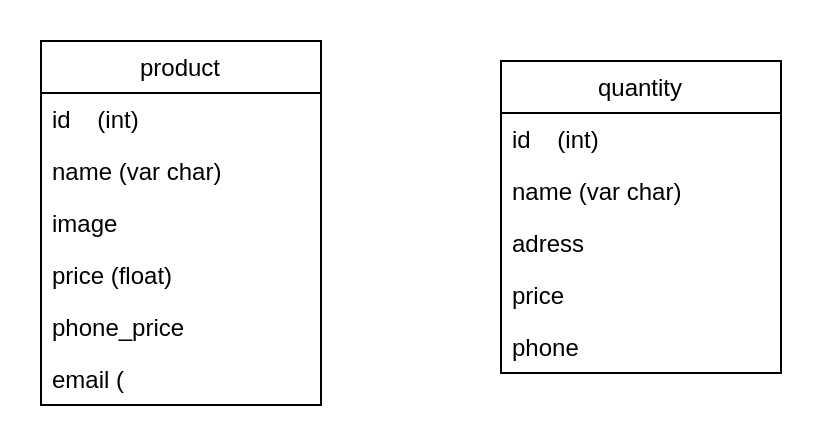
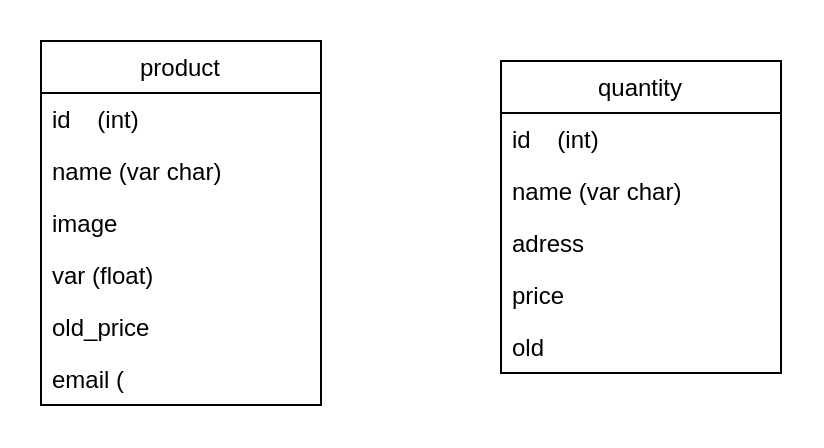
- <mxCell id="6" value="price (float)" style="text;strokeColor=none;fillColor=none;align=left;verticalAlign=top;spacingLeft=4;spacingRight=4;overflow=hidden;rotatable=0;points=[[0,0.5],[1,0.5]];portConstraint=eastwest;" vertex="1" parent="2"><mxGeometry y="104" width="140" height="26" as="geometry" /></mxCell>
+ <mxCell id="6" value="var (float)" style="text;strokeColor=none;fillColor=none;align=left;verticalAlign=top;spacingLeft=4;spacingRight=4;overflow=hidden;rotatable=0;points=[[0,0.5],[1,0.5]];portConstraint=eastwest;" vertex="1" parent="2"><mxGeometry y="104" width="140" height="26" as="geometry" /></mxCell>
- <mxCell id="7" value="phone_price" style="text;strokeColor=none;fillColor=none;align=left;verticalAlign=top;spacingLeft=4;spacingRight=4;overflow=hidden;rotatable=0;points=[[0,0.5],[1,0.5]];portConstraint=eastwest;" vertex="1" parent="2"><mxGeometry y="130" width="140" height="26" as="geometry" /></mxCell>
+ <mxCell id="7" value="old_price" style="text;strokeColor=none;fillColor=none;align=left;verticalAlign=top;spacingLeft=4;spacingRight=4;overflow=hidden;rotatable=0;points=[[0,0.5],[1,0.5]];portConstraint=eastwest;" vertex="1" parent="2"><mxGeometry y="130" width="140" height="26" as="geometry" /></mxCell>
- <mxCell id="14" value="phone" style="text;strokeColor=none;fillColor=none;align=left;verticalAlign=top;spacingLeft=4;spacingRight=4;overflow=hidden;rotatable=0;points=[[0,0.5],[1,0.5]];portConstraint=eastwest;" vertex="1" parent="9"><mxGeometry y="130" width="140" height="26" as="geometry" /></mxCell>
+ <mxCell id="14" value="old" style="text;strokeColor=none;fillColor=none;align=left;verticalAlign=top;spacingLeft=4;spacingRight=4;overflow=hidden;rotatable=0;points=[[0,0.5],[1,0.5]];portConstraint=eastwest;" vertex="1" parent="9"><mxGeometry y="130" width="140" height="26" as="geometry" /></mxCell>
